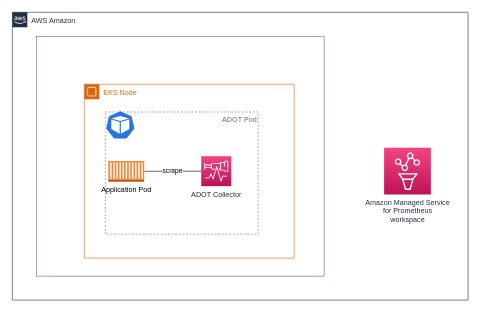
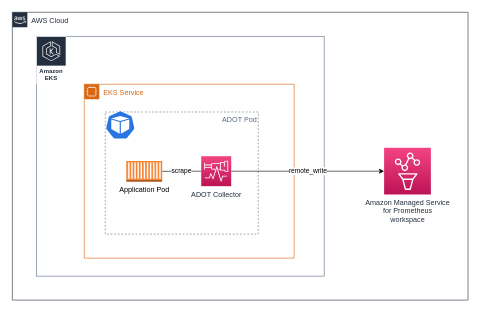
- <mxCell id="2" value="AWS Amazon" style="points=[[0,0],[0.25,0],[0.5,0],[0.75,0],[1,0],[1,0.25],[1,0.5],[1,0.75],[1,1],[0.75,1],[0.5,1],[0.25,1],[0,1],[0,0.75],[0,0.5],[0,0.25]];outlineConnect=0;gradientColor=none;html=1;whiteSpace=wrap;fontSize=12;fontStyle=0;container=1;pointerEvents=0;collapsible=0;recursiveResize=0;shape=mxgraph.aws4.group;grIcon=mxgraph.aws4.group_aws_cloud_alt;strokeColor=#232F3E;fillColor=none;verticalAlign=top;align=left;spacingLeft=30;fontColor=#232F3E;dashed=0;" parent="1" vertex="1"><mxGeometry x="20" y="20" width="760" height="480" as="geometry" /></mxCell>
+ <mxCell id="2" value="AWS Cloud" style="points=[[0,0],[0.25,0],[0.5,0],[0.75,0],[1,0],[1,0.25],[1,0.5],[1,0.75],[1,1],[0.75,1],[0.5,1],[0.25,1],[0,1],[0,0.75],[0,0.5],[0,0.25]];outlineConnect=0;gradientColor=none;html=1;whiteSpace=wrap;fontSize=12;fontStyle=0;container=1;pointerEvents=0;collapsible=0;recursiveResize=0;shape=mxgraph.aws4.group;grIcon=mxgraph.aws4.group_aws_cloud_alt;strokeColor=#232F3E;fillColor=none;verticalAlign=top;align=left;spacingLeft=30;fontColor=#232F3E;dashed=0;" parent="1" vertex="1"><mxGeometry x="20" y="20" width="760" height="480" as="geometry" /></mxCell>
+ <mxCell id="4" value="Amazon EKS" style="sketch=0;outlineConnect=0;fontColor=#232F3E;gradientColor=none;strokeColor=#ffffff;fillColor=#232F3E;dashed=0;verticalLabelPosition=middle;verticalAlign=bottom;align=center;html=1;whiteSpace=wrap;fontSize=10;fontStyle=1;spacing=3;shape=mxgraph.aws4.productIcon;prIcon=mxgraph.aws4.eks;" parent="2" vertex="1"><mxGeometry x="40" y="40" width="50" height="80" as="geometry" /></mxCell>
- <mxCell id="5" value="EKS Node" style="points=[[0,0],[0.25,0],[0.5,0],[0.75,0],[1,0],[1,0.25],[1,0.5],[1,0.75],[1,1],[0.75,1],[0.5,1],[0.25,1],[0,1],[0,0.75],[0,0.5],[0,0.25]];outlineConnect=0;gradientColor=none;html=1;whiteSpace=wrap;fontSize=12;fontStyle=0;container=1;pointerEvents=0;collapsible=0;recursiveResize=0;shape=mxgraph.aws4.group;grIcon=mxgraph.aws4.group_ec2_instance_contents;strokeColor=#D86613;fillColor=none;verticalAlign=top;align=left;spacingLeft=30;fontColor=#D86613;dashed=0;" parent="2" vertex="1"><mxGeometry x="120" y="120" width="350" height="290" as="geometry" /></mxCell>
+ <mxCell id="5" value="EKS Service" style="points=[[0,0],[0.25,0],[0.5,0],[0.75,0],[1,0],[1,0.25],[1,0.5],[1,0.75],[1,1],[0.75,1],[0.5,1],[0.25,1],[0,1],[0,0.75],[0,0.5],[0,0.25]];outlineConnect=0;gradientColor=none;html=1;whiteSpace=wrap;fontSize=12;fontStyle=0;container=1;pointerEvents=0;collapsible=0;recursiveResize=0;shape=mxgraph.aws4.group;grIcon=mxgraph.aws4.group_ec2_instance_contents;strokeColor=#D86613;fillColor=none;verticalAlign=top;align=left;spacingLeft=30;fontColor=#D86613;dashed=0;" parent="2" vertex="1"><mxGeometry x="120" y="120" width="350" height="290" as="geometry" /></mxCell>
- <mxCell id="8" value="Application Pod" style="outlineConnect=0;dashed=0;verticalLabelPosition=bottom;verticalAlign=top;align=center;html=1;shape=mxgraph.aws3.ec2_compute_container;fillColor=#F58534;gradientColor=none;" parent="2" vertex="1"><mxGeometry x="160" y="248" width="60" height="34.5" as="geometry" /></mxCell>
+ <mxCell id="8" value="Application Pod" style="outlineConnect=0;dashed=0;verticalLabelPosition=bottom;verticalAlign=top;align=center;html=1;shape=mxgraph.aws3.ec2_compute_container;fillColor=#F58534;gradientColor=none;" parent="2" vertex="1"><mxGeometry x="190" y="248" width="60" height="34.5" as="geometry" /></mxCell>
+ <mxCell id="10" value="remote_write" style="edgeStyle=orthogonalEdgeStyle;rounded=0;orthogonalLoop=1;jettySize=auto;html=1;entryX=0;entryY=0.5;entryDx=0;entryDy=0;entryPerimeter=0;" parent="2" source="11" target="12" edge="1"><mxGeometry relative="1" as="geometry" /></mxCell>
